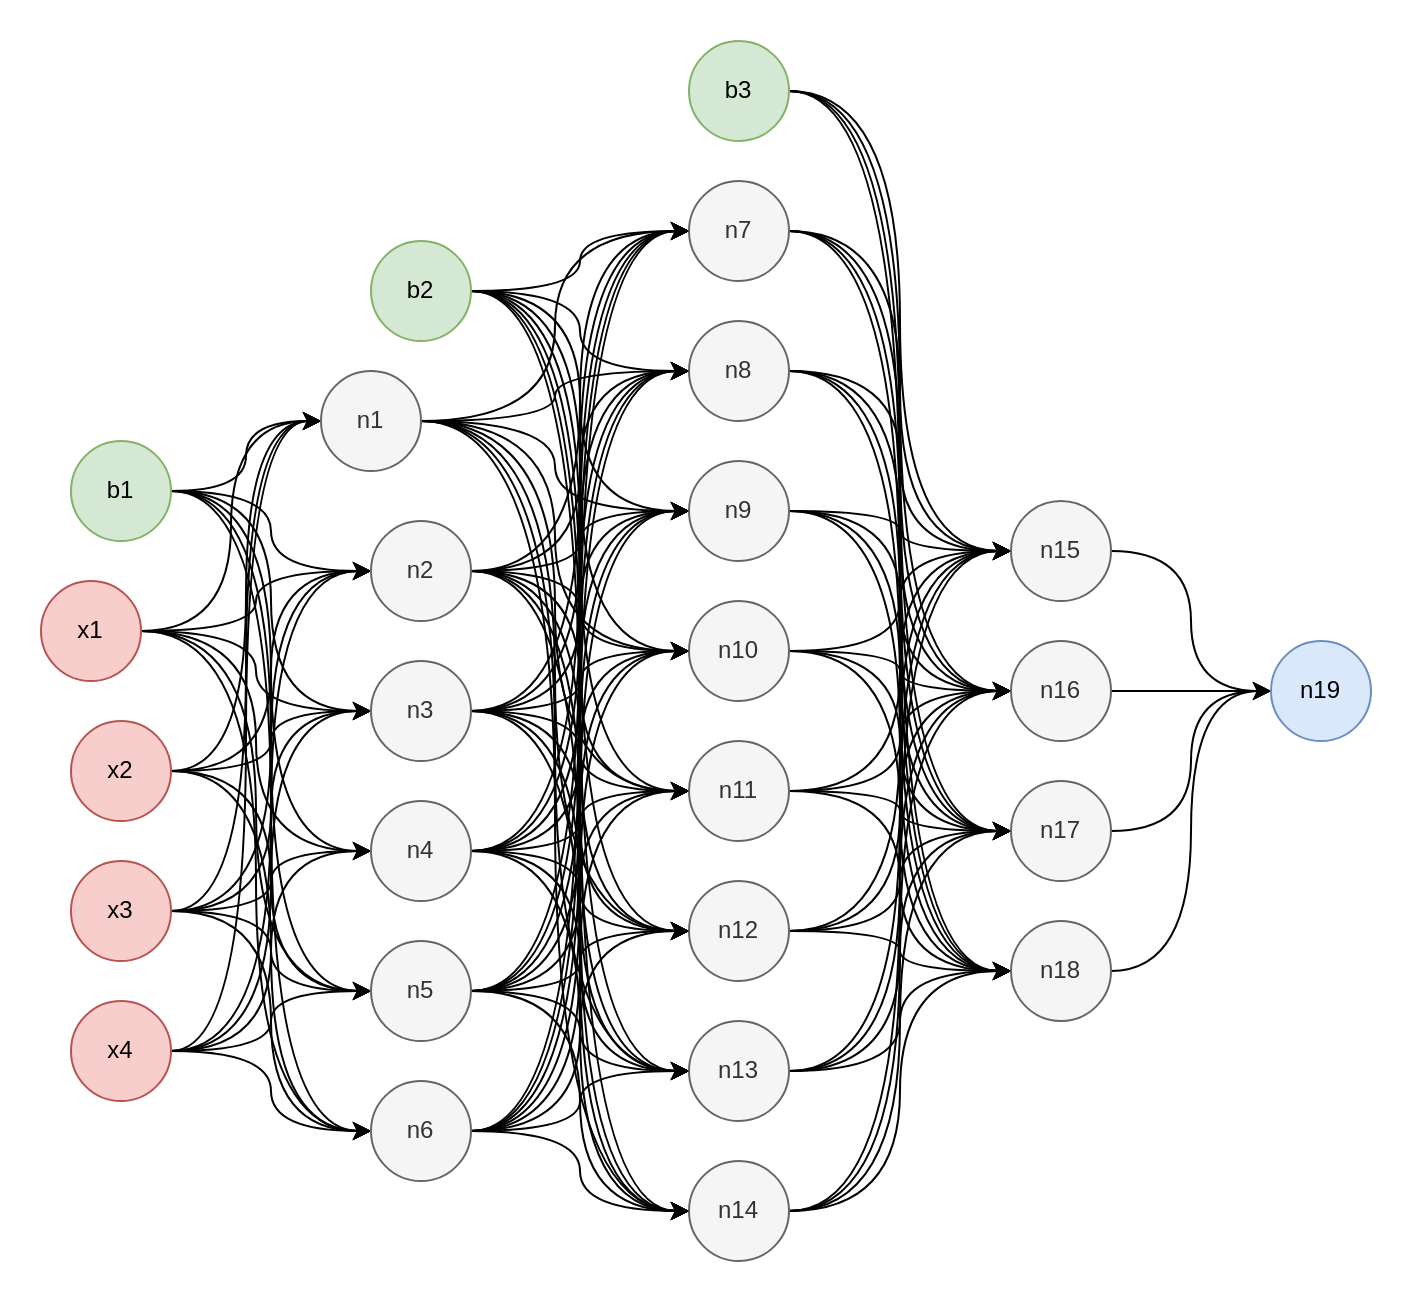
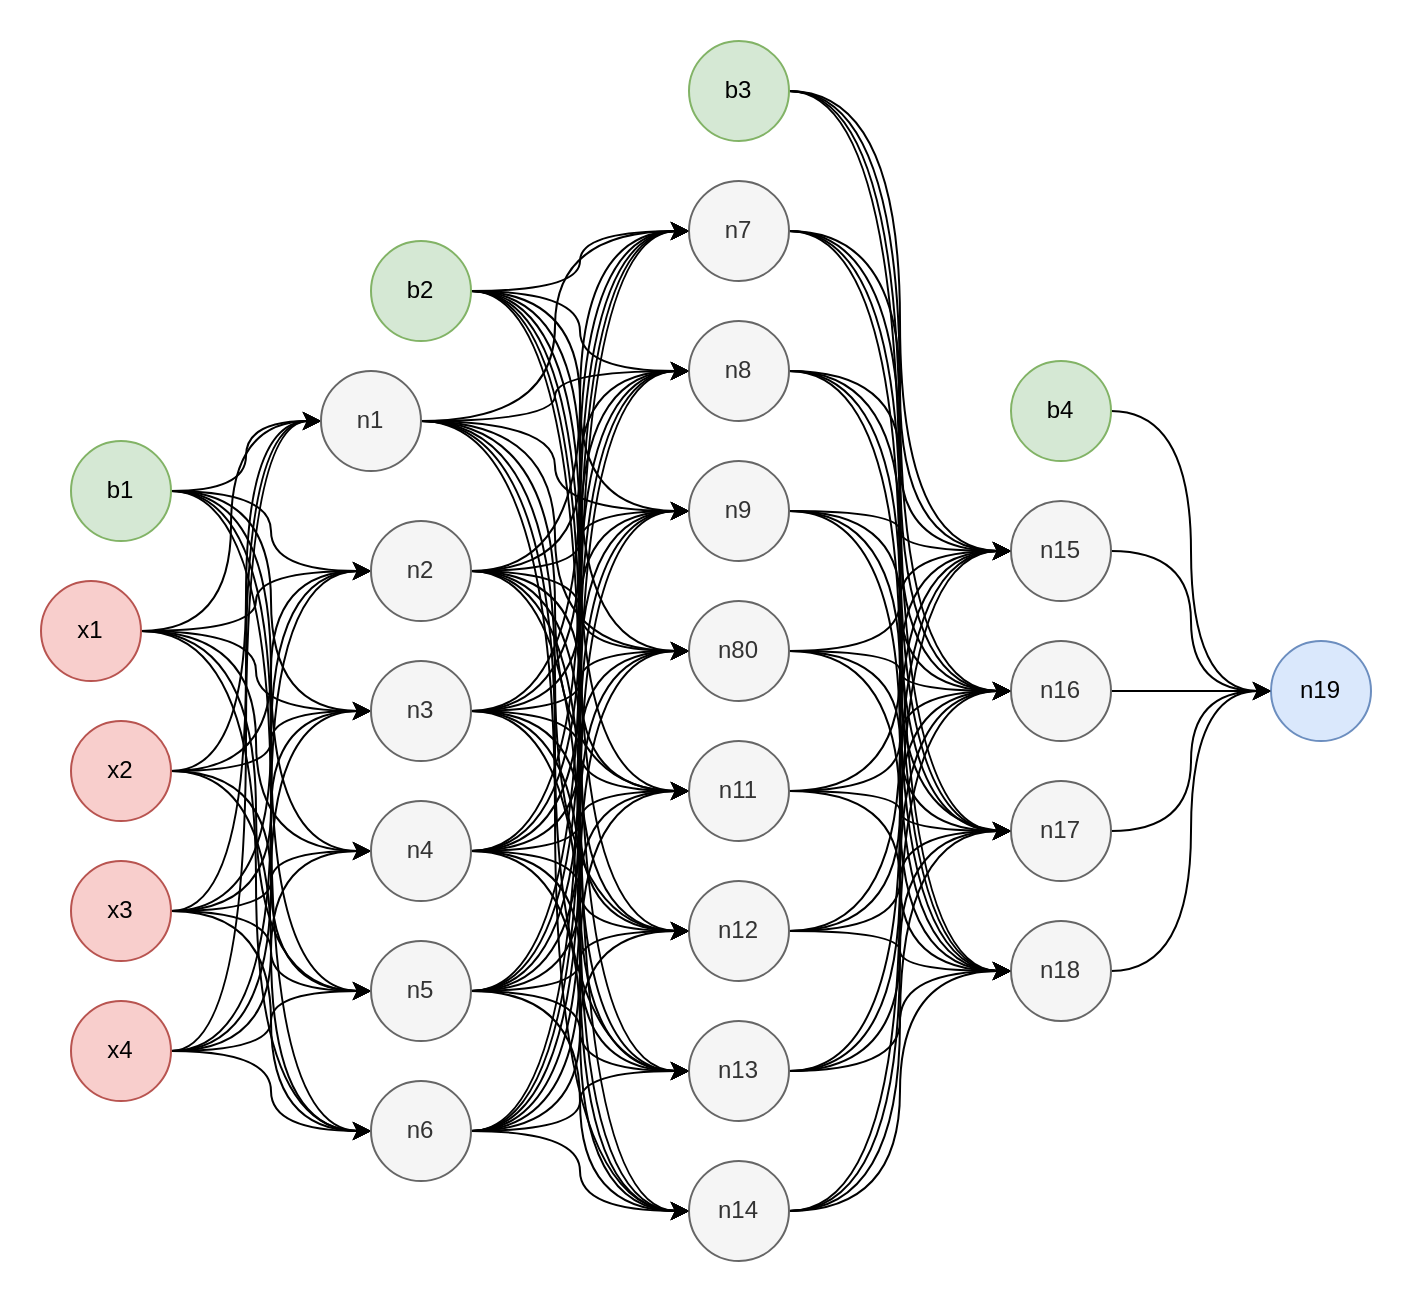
+ <mxCell id="154" value="b4" style="ellipse;whiteSpace=wrap;html=1;fillColor=#d5e8d4;strokeColor=#82b366;" vertex="1" parent="1"><mxGeometry x="505" y="180" width="50" height="50" as="geometry" /></mxCell>
+ <mxCell id="153" style="edgeStyle=orthogonalEdgeStyle;curved=1;rounded=0;orthogonalLoop=1;jettySize=auto;html=1;exitX=1;exitY=0.5;exitDx=0;exitDy=0;entryX=0;entryY=0.5;entryDx=0;entryDy=0;" edge="1" parent="1" source="154" target="152"><mxGeometry relative="1" as="geometry" /></mxCell>
- <mxCell id="109" value="n10" style="ellipse;whiteSpace=wrap;html=1;fillColor=#f5f5f5;strokeColor=#666666;fontColor=#333333;" vertex="1" parent="1"><mxGeometry x="344" y="300" width="50" height="50" as="geometry" /></mxCell>
+ <mxCell id="109" value="n80" style="ellipse;whiteSpace=wrap;html=1;fillColor=#f5f5f5;strokeColor=#666666;fontColor=#333333;" vertex="1" parent="1"><mxGeometry x="344" y="300" width="50" height="50" as="geometry" /></mxCell>
- <mxCell id="102" style="edgeStyle=orthogonalEdgeStyle;curved=1;rounded=0;orthogonalLoop=1;jettySize=auto;html=1;exitX=1;exitY=0.5;exitDx=0;exitDy=0;entryX=0;entryY=0.5;entryDx=0;entryDy=0;" edge="1" parent="1" source="104" target="144"><mxGeometry relative="1" as="geometry" /></mxCell>
+ <mxCell id="102" style="edgeStyle=orthogonalEdgeStyle;curved=1;rounded=0;orthogonalLoop=1;jettySize=auto;html=1;exitX=1;exitY=0.5;exitDx=0;exitDy=0;entryX=0;entryY=0.5;entryDx=0;entryDy=0;endArrow=none;" edge="1" parent="1" source="104" target="144"><mxGeometry relative="1" as="geometry" /></mxCell>
